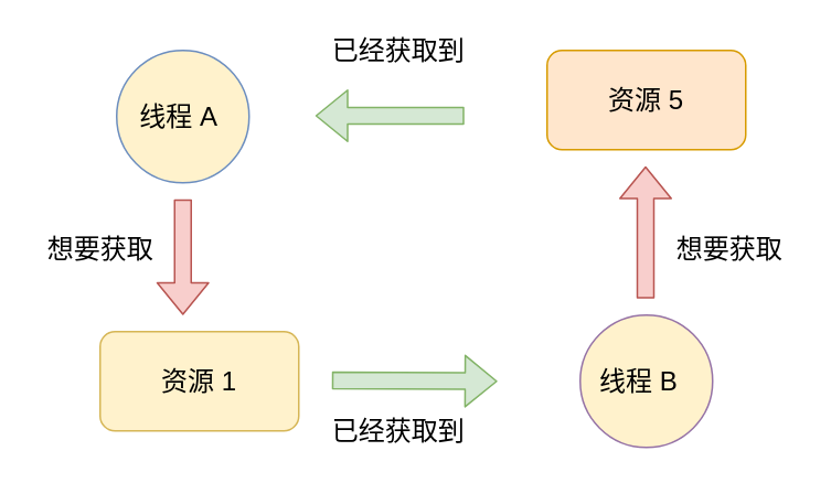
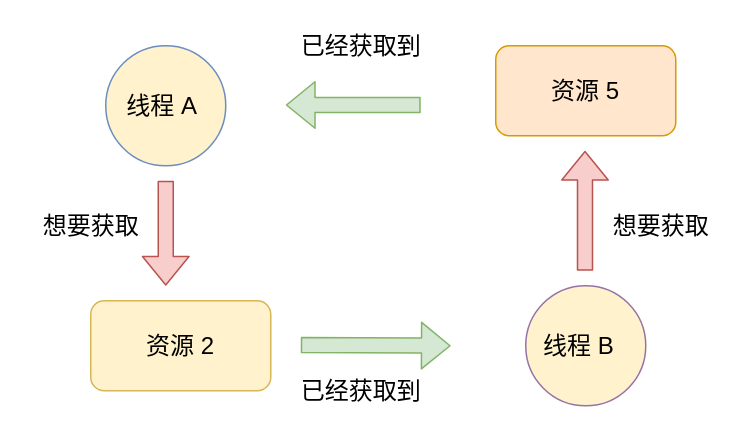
- <mxCell id="3" value="资源 1" style="rounded=1;whiteSpace=wrap;html=1;fontSize=16;fillColor=#fff2cc;strokeColor=#d6b656;verticalAlign=middle;" vertex="1" parent="1"><mxGeometry x="60" y="200" width="120" height="60" as="geometry" /></mxCell>
+ <mxCell id="3" value="资源 2" style="rounded=1;whiteSpace=wrap;html=1;fontSize=16;fillColor=#fff2cc;strokeColor=#d6b656;verticalAlign=middle;" vertex="1" parent="1"><mxGeometry x="60" y="200" width="120" height="60" as="geometry" /></mxCell>
